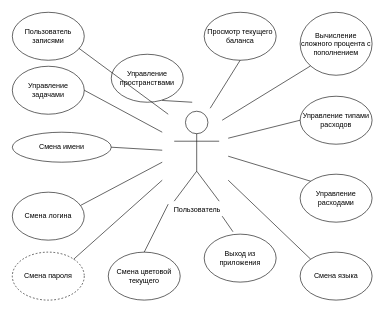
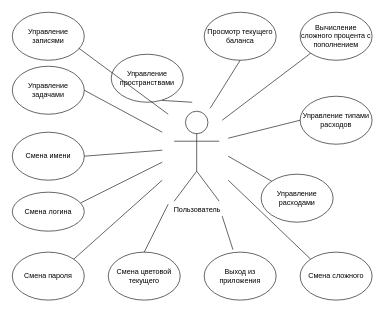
- <mxCell id="9" value="Пользователь записями" style="ellipse;whiteSpace=wrap;html=1;" vertex="1" parent="1"><mxGeometry x="20" y="20" width="120" height="80" as="geometry" /></mxCell>
+ <mxCell id="9" value="Управление записями" style="ellipse;whiteSpace=wrap;html=1;" vertex="1" parent="1"><mxGeometry x="20" y="20" width="120" height="80" as="geometry" /></mxCell>
- <mxCell id="14" value="Вычисление сложного процента с пополнением" style="ellipse;whiteSpace=wrap;html=1;" vertex="1" parent="1"><mxGeometry x="500" y="20" width="120" height="105" as="geometry" /></mxCell>
+ <mxCell id="14" value="Вычисление сложного процента с пополнением" style="ellipse;whiteSpace=wrap;html=1;" vertex="1" parent="1"><mxGeometry x="500" y="20" width="120" height="80" as="geometry" /></mxCell>
- <mxCell id="11" value="Смена имени" style="ellipse;whiteSpace=wrap;html=1;" vertex="1" parent="1"><mxGeometry x="20" y="220" width="165" height="50" as="geometry" /></mxCell>
+ <mxCell id="11" value="Смена имени" style="ellipse;whiteSpace=wrap;html=1;" vertex="1" parent="1"><mxGeometry x="20" y="220" width="120" height="80" as="geometry" /></mxCell>
- <mxCell id="12" value="Управление расходами" style="ellipse;whiteSpace=wrap;html=1;" vertex="1" parent="1"><mxGeometry x="500" y="290" width="120" height="80" as="geometry" /></mxCell>
+ <mxCell id="12" value="Управление расходами" style="ellipse;whiteSpace=wrap;html=1;" vertex="1" parent="1"><mxGeometry x="435" y="290" width="120" height="80" as="geometry" /></mxCell>
- <mxCell id="4" value="Смена логина" style="ellipse;whiteSpace=wrap;html=1;" vertex="1" parent="1"><mxGeometry x="20" y="320" width="120" height="80" as="geometry" /></mxCell>
+ <mxCell id="4" value="Смена логина" style="ellipse;whiteSpace=wrap;html=1;" vertex="1" parent="1"><mxGeometry x="20" y="320" width="120" height="65" as="geometry" /></mxCell>
- <mxCell id="7" value="Выход из приложения" style="ellipse;whiteSpace=wrap;html=1;" vertex="1" parent="1"><mxGeometry x="340" y="390" width="120" height="80" as="geometry" /></mxCell>
+ <mxCell id="7" value="Выход из приложения" style="ellipse;whiteSpace=wrap;html=1;" vertex="1" parent="1"><mxGeometry x="340" y="420" width="120" height="80" as="geometry" /></mxCell>
- <mxCell id="3" value="Смена пароля" style="ellipse;whiteSpace=wrap;html=1;dashed=1;" vertex="1" parent="1"><mxGeometry x="20" y="420" width="120" height="80" as="geometry" /></mxCell>
+ <mxCell id="3" value="Смена пароля" style="ellipse;whiteSpace=wrap;html=1;" vertex="1" parent="1"><mxGeometry x="20" y="420" width="120" height="80" as="geometry" /></mxCell>
- <mxCell id="6" value="Смена языка" style="ellipse;whiteSpace=wrap;html=1;" vertex="1" parent="1"><mxGeometry x="500" y="420" width="120" height="80" as="geometry" /></mxCell>
+ <mxCell id="6" value="Смена сложного" style="ellipse;whiteSpace=wrap;html=1;" vertex="1" parent="1"><mxGeometry x="500" y="420" width="120" height="80" as="geometry" /></mxCell>
